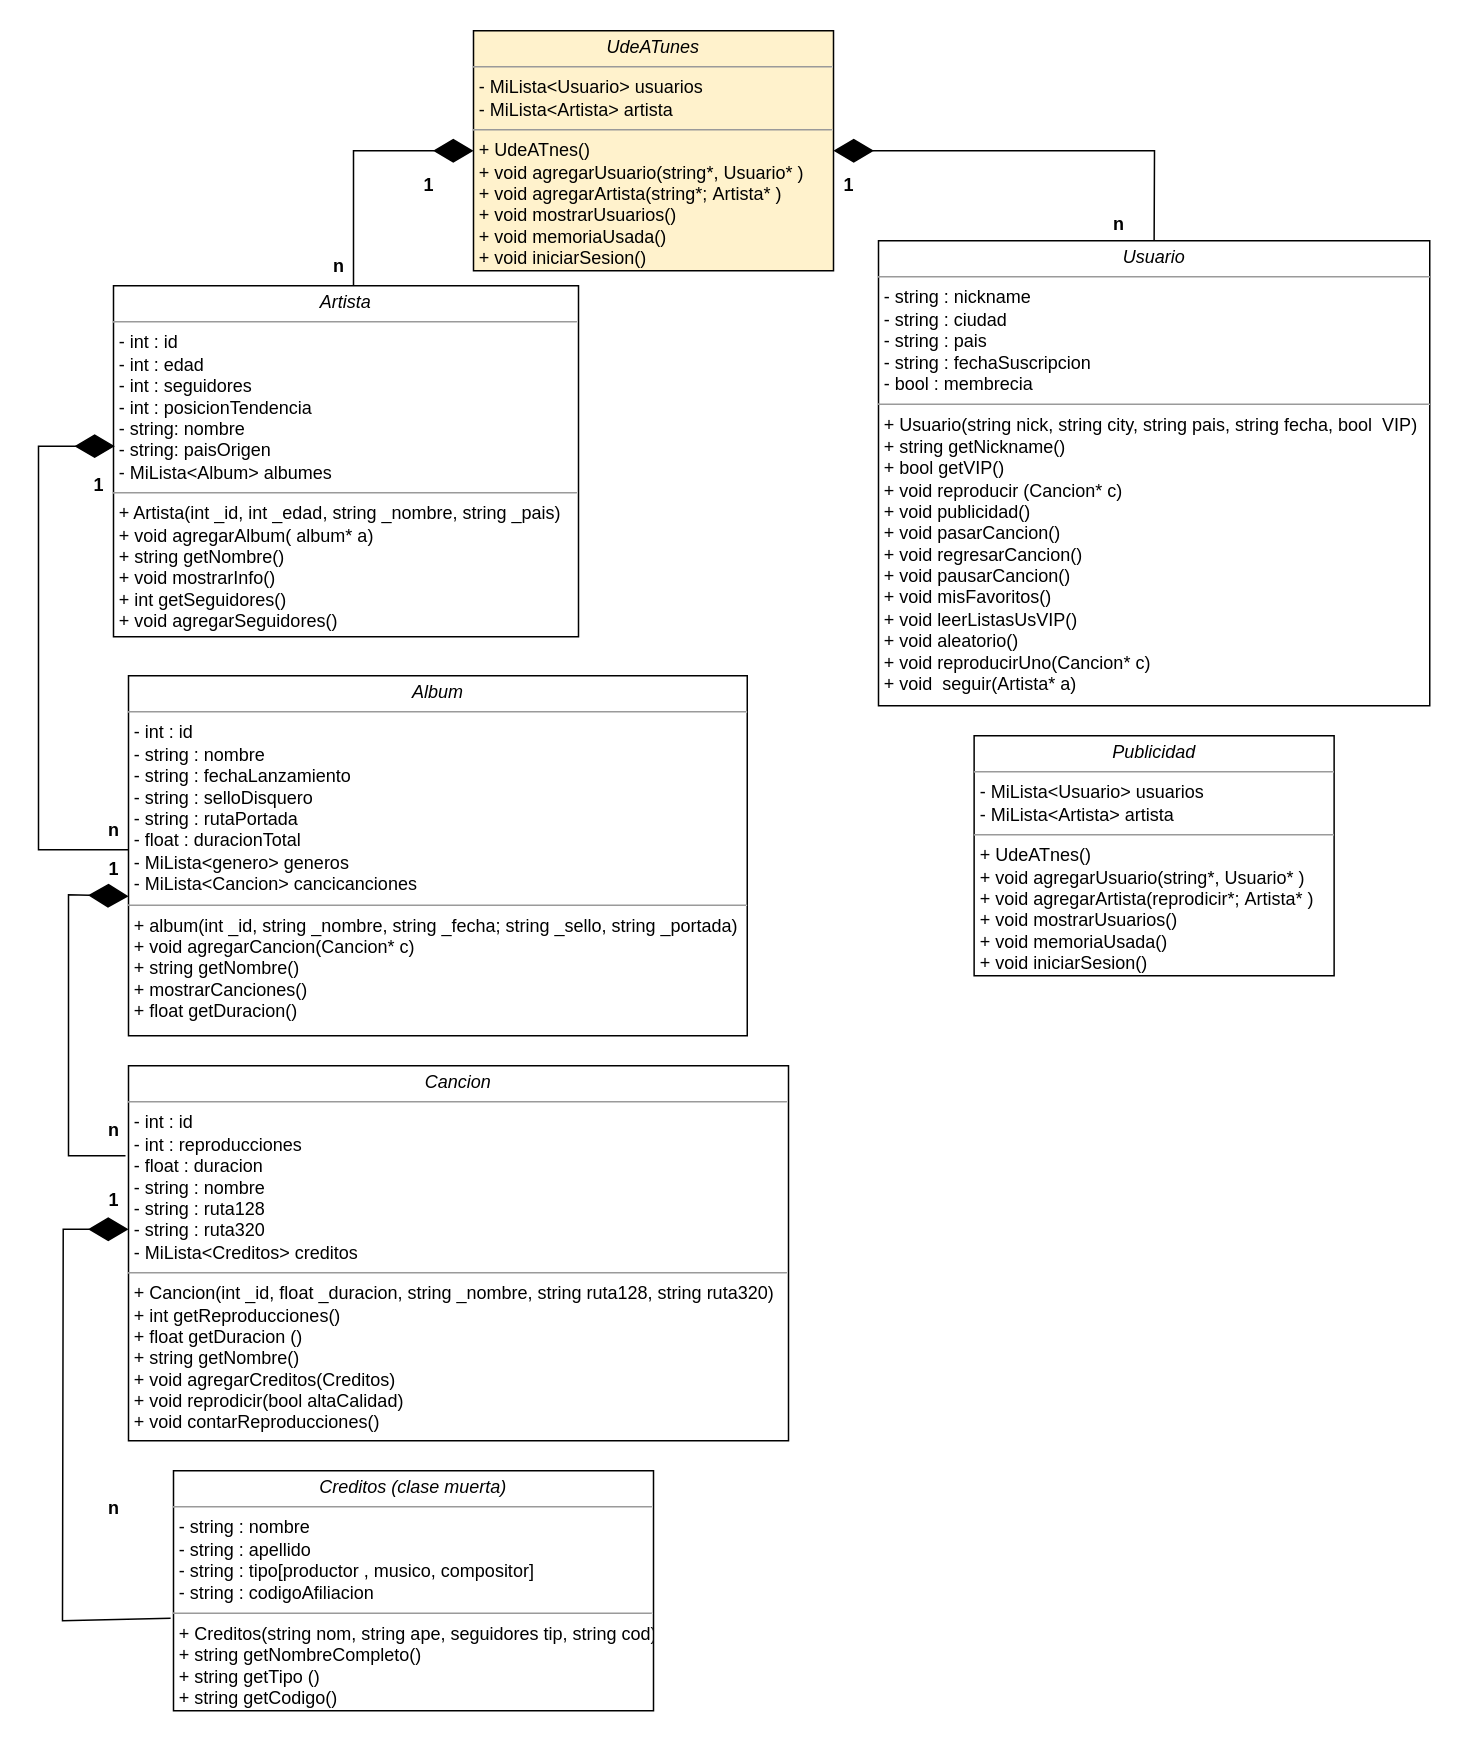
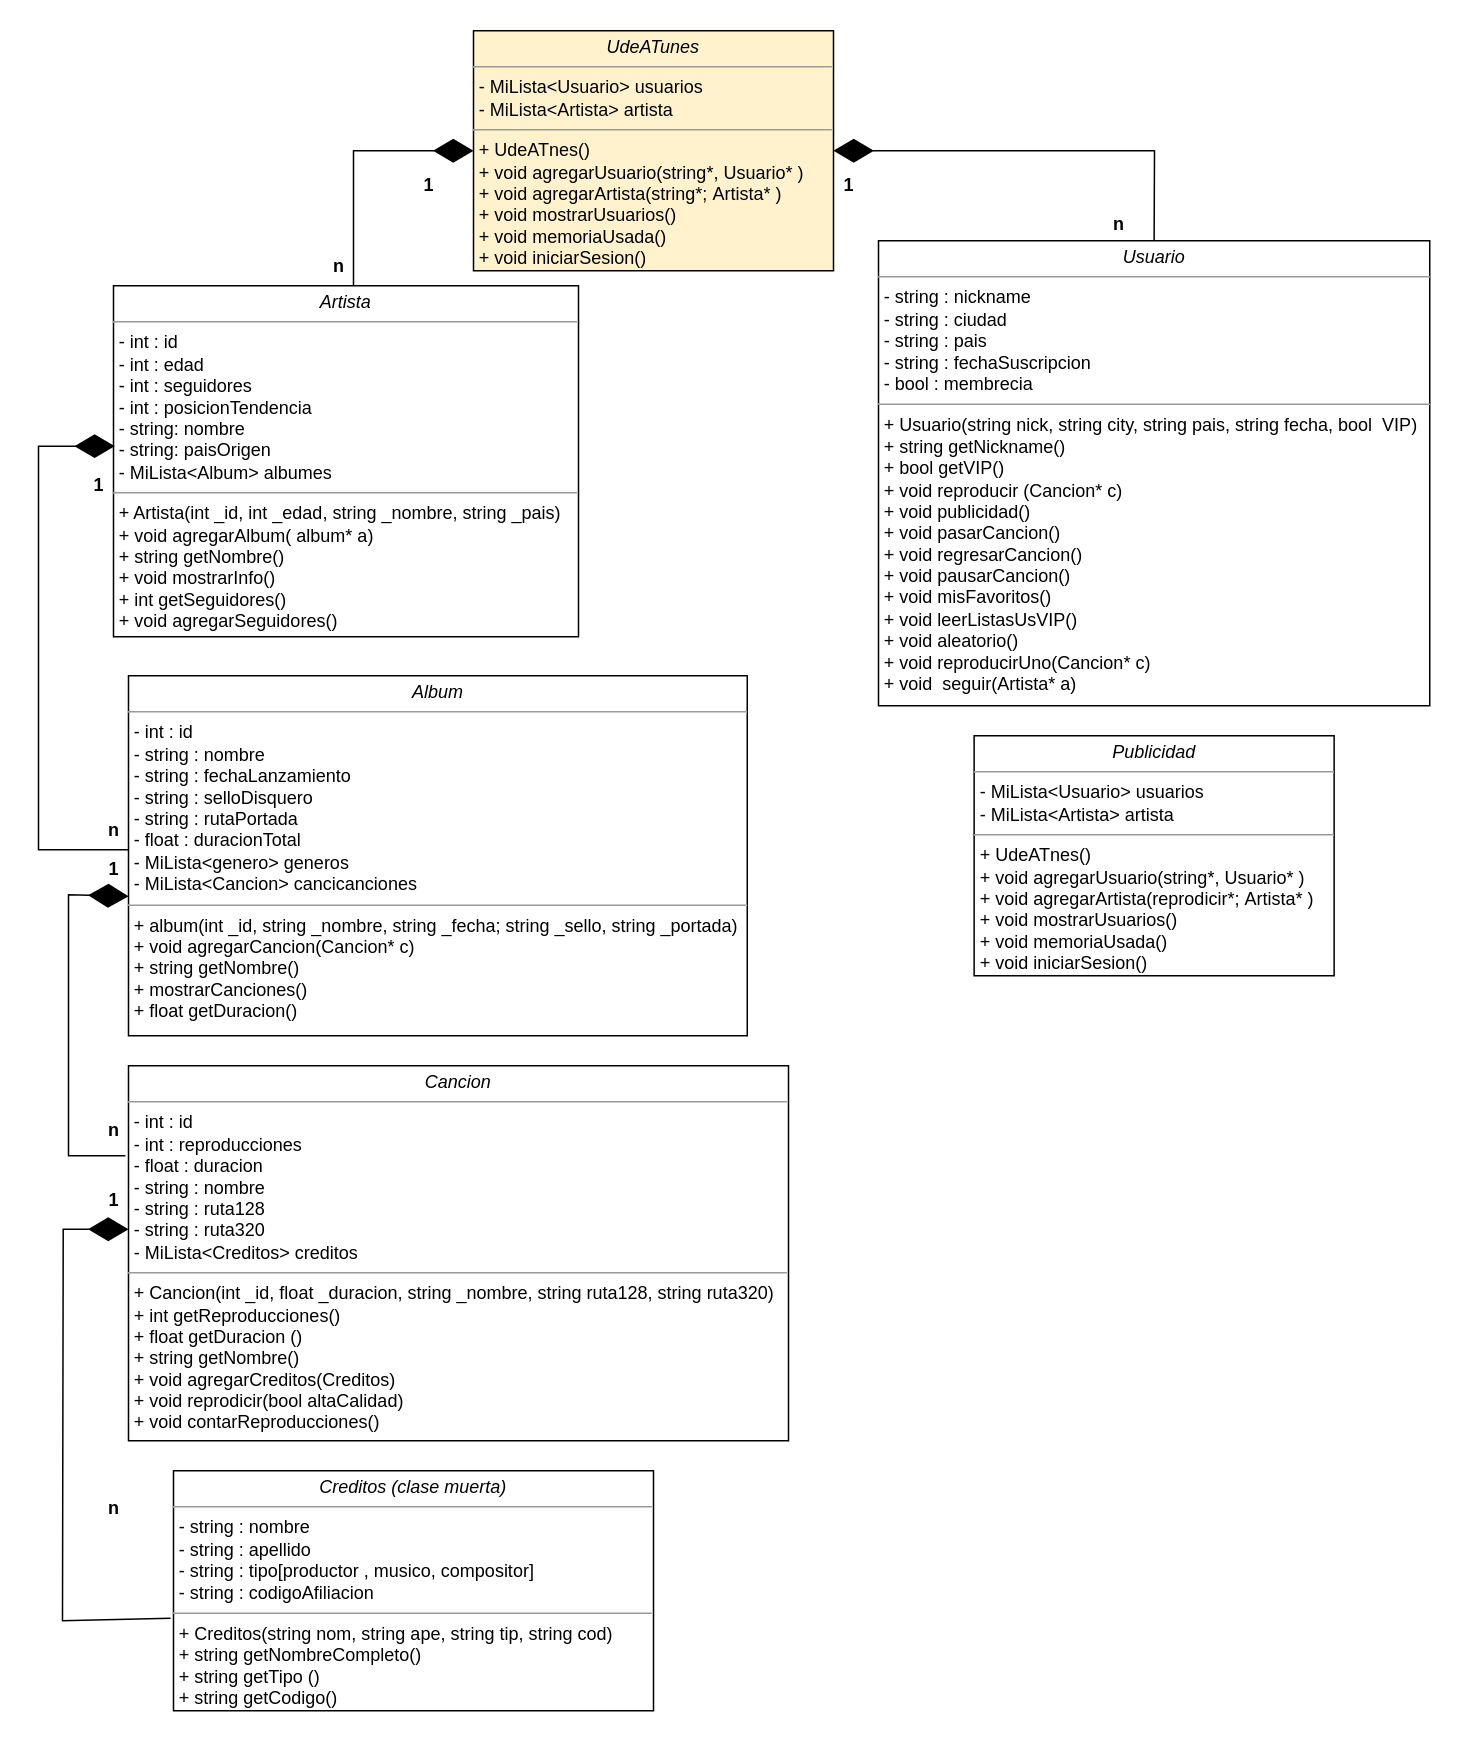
- <mxCell id="5" value="&lt;p style=&quot;margin:0px;margin-top:4px;text-align:center;&quot;&gt;&lt;i&gt;Creditos (clase muerta)&lt;/i&gt;&lt;/p&gt;&lt;hr size=&quot;1&quot;&gt;&lt;p style=&quot;margin:0px;margin-left:4px;&quot;&gt;- string : nombre&lt;/p&gt;&lt;p style=&quot;margin:0px;margin-left:4px;&quot;&gt;&lt;span style=&quot;background-color: transparent; color: light-dark(rgb(0, 0, 0), rgb(255, 255, 255));&quot;&gt;- string : apellido&lt;/span&gt;&lt;/p&gt;&lt;p style=&quot;margin:0px;margin-left:4px;&quot;&gt;&lt;span style=&quot;background-color: transparent; color: light-dark(rgb(0, 0, 0), rgb(255, 255, 255));&quot;&gt;- string : tipo[productor , musico, compositor]&lt;/span&gt;&lt;/p&gt;&lt;p style=&quot;margin:0px;margin-left:4px;&quot;&gt;&lt;span style=&quot;background-color: transparent; color: light-dark(rgb(0, 0, 0), rgb(255, 255, 255));&quot;&gt;- string : codigoAfiliacion&lt;/span&gt;&lt;span style=&quot;background-color: transparent; color: light-dark(rgb(0, 0, 0), rgb(255, 255, 255));&quot;&gt;&amp;nbsp;&lt;/span&gt;&lt;/p&gt;&lt;hr size=&quot;1&quot;&gt;&lt;p style=&quot;margin:0px;margin-left:4px;&quot;&gt;+ Creditos(&lt;span style=&quot;background-color: transparent; color: light-dark(rgb(0, 0, 0), rgb(255, 255, 255));&quot;&gt;string nom,&amp;nbsp;&lt;/span&gt;&lt;span style=&quot;background-color: transparent; color: light-dark(rgb(0, 0, 0), rgb(255, 255, 255));&quot;&gt;string ape,&amp;nbsp;&lt;/span&gt;&lt;span style=&quot;background-color: transparent; color: light-dark(rgb(0, 0, 0), rgb(255, 255, 255));&quot;&gt;seguidores tip,&amp;nbsp;&lt;/span&gt;&lt;span style=&quot;background-color: transparent; color: light-dark(rgb(0, 0, 0), rgb(255, 255, 255));&quot;&gt;string cod&lt;/span&gt;&lt;span style=&quot;background-color: transparent; color: light-dark(rgb(0, 0, 0), rgb(255, 255, 255));&quot;&gt;)&lt;/span&gt;&lt;/p&gt;&lt;p style=&quot;margin:0px;margin-left:4px;&quot;&gt;&lt;span style=&quot;background-color: transparent; color: light-dark(rgb(0, 0, 0), rgb(255, 255, 255));&quot;&gt;+ string getNombreCompleto()&lt;/span&gt;&lt;/p&gt;&lt;p style=&quot;margin:0px;margin-left:4px;&quot;&gt;&lt;span style=&quot;background-color: transparent; color: light-dark(rgb(0, 0, 0), rgb(255, 255, 255));&quot;&gt;+ string getTipo ()&lt;/span&gt;&lt;/p&gt;&lt;p style=&quot;margin:0px;margin-left:4px;&quot;&gt;&lt;span style=&quot;background-color: transparent; color: light-dark(rgb(0, 0, 0), rgb(255, 255, 255));&quot;&gt;+ string getCodigo()&lt;/span&gt;&lt;/p&gt;" style="verticalAlign=top;align=left;overflow=fill;fontSize=12;fontFamily=Helvetica;html=1;rounded=0;shadow=0;comic=0;labelBackgroundColor=none;strokeWidth=1" parent="1" vertex="1"><mxGeometry x="110" y="980" width="320" height="160" as="geometry" /></mxCell>
+ <mxCell id="5" value="&lt;p style=&quot;margin:0px;margin-top:4px;text-align:center;&quot;&gt;&lt;i&gt;Creditos (clase muerta)&lt;/i&gt;&lt;/p&gt;&lt;hr size=&quot;1&quot;&gt;&lt;p style=&quot;margin:0px;margin-left:4px;&quot;&gt;- string : nombre&lt;/p&gt;&lt;p style=&quot;margin:0px;margin-left:4px;&quot;&gt;&lt;span style=&quot;background-color: transparent; color: light-dark(rgb(0, 0, 0), rgb(255, 255, 255));&quot;&gt;- string : apellido&lt;/span&gt;&lt;/p&gt;&lt;p style=&quot;margin:0px;margin-left:4px;&quot;&gt;&lt;span style=&quot;background-color: transparent; color: light-dark(rgb(0, 0, 0), rgb(255, 255, 255));&quot;&gt;- string : tipo[productor , musico, compositor]&lt;/span&gt;&lt;/p&gt;&lt;p style=&quot;margin:0px;margin-left:4px;&quot;&gt;&lt;span style=&quot;background-color: transparent; color: light-dark(rgb(0, 0, 0), rgb(255, 255, 255));&quot;&gt;- string : codigoAfiliacion&lt;/span&gt;&lt;span style=&quot;background-color: transparent; color: light-dark(rgb(0, 0, 0), rgb(255, 255, 255));&quot;&gt;&amp;nbsp;&lt;/span&gt;&lt;/p&gt;&lt;hr size=&quot;1&quot;&gt;&lt;p style=&quot;margin:0px;margin-left:4px;&quot;&gt;+ Creditos(&lt;span style=&quot;background-color: transparent; color: light-dark(rgb(0, 0, 0), rgb(255, 255, 255));&quot;&gt;string nom,&amp;nbsp;&lt;/span&gt;&lt;span style=&quot;background-color: transparent; color: light-dark(rgb(0, 0, 0), rgb(255, 255, 255));&quot;&gt;string ape,&amp;nbsp;&lt;/span&gt;&lt;span style=&quot;background-color: transparent; color: light-dark(rgb(0, 0, 0), rgb(255, 255, 255));&quot;&gt;string tip,&amp;nbsp;&lt;/span&gt;&lt;span style=&quot;background-color: transparent; color: light-dark(rgb(0, 0, 0), rgb(255, 255, 255));&quot;&gt;string cod&lt;/span&gt;&lt;span style=&quot;background-color: transparent; color: light-dark(rgb(0, 0, 0), rgb(255, 255, 255));&quot;&gt;)&lt;/span&gt;&lt;/p&gt;&lt;p style=&quot;margin:0px;margin-left:4px;&quot;&gt;&lt;span style=&quot;background-color: transparent; color: light-dark(rgb(0, 0, 0), rgb(255, 255, 255));&quot;&gt;+ string getNombreCompleto()&lt;/span&gt;&lt;/p&gt;&lt;p style=&quot;margin:0px;margin-left:4px;&quot;&gt;&lt;span style=&quot;background-color: transparent; color: light-dark(rgb(0, 0, 0), rgb(255, 255, 255));&quot;&gt;+ string getTipo ()&lt;/span&gt;&lt;/p&gt;&lt;p style=&quot;margin:0px;margin-left:4px;&quot;&gt;&lt;span style=&quot;background-color: transparent; color: light-dark(rgb(0, 0, 0), rgb(255, 255, 255));&quot;&gt;+ string getCodigo()&lt;/span&gt;&lt;/p&gt;" style="verticalAlign=top;align=left;overflow=fill;fontSize=12;fontFamily=Helvetica;html=1;rounded=0;shadow=0;comic=0;labelBackgroundColor=none;strokeWidth=1" parent="1" vertex="1"><mxGeometry x="110" y="980" width="320" height="160" as="geometry" /></mxCell>
